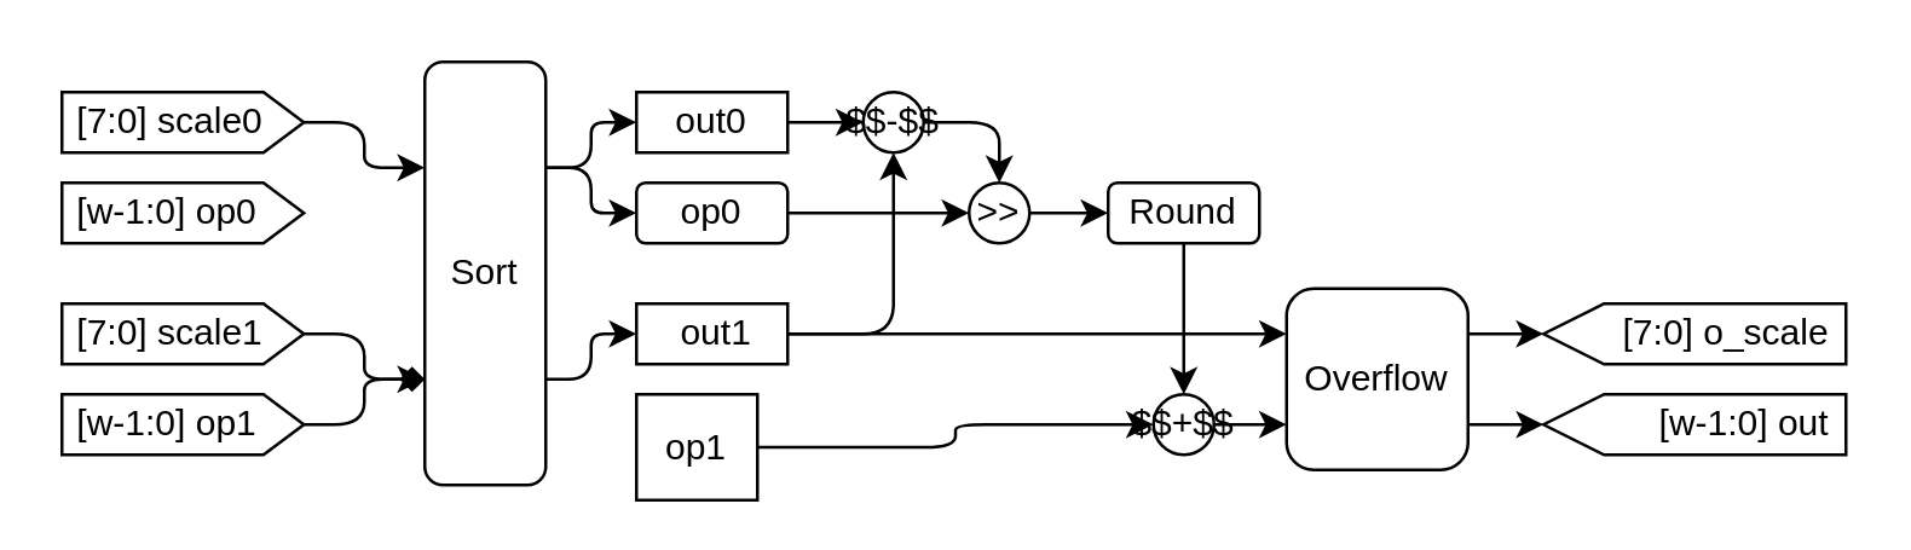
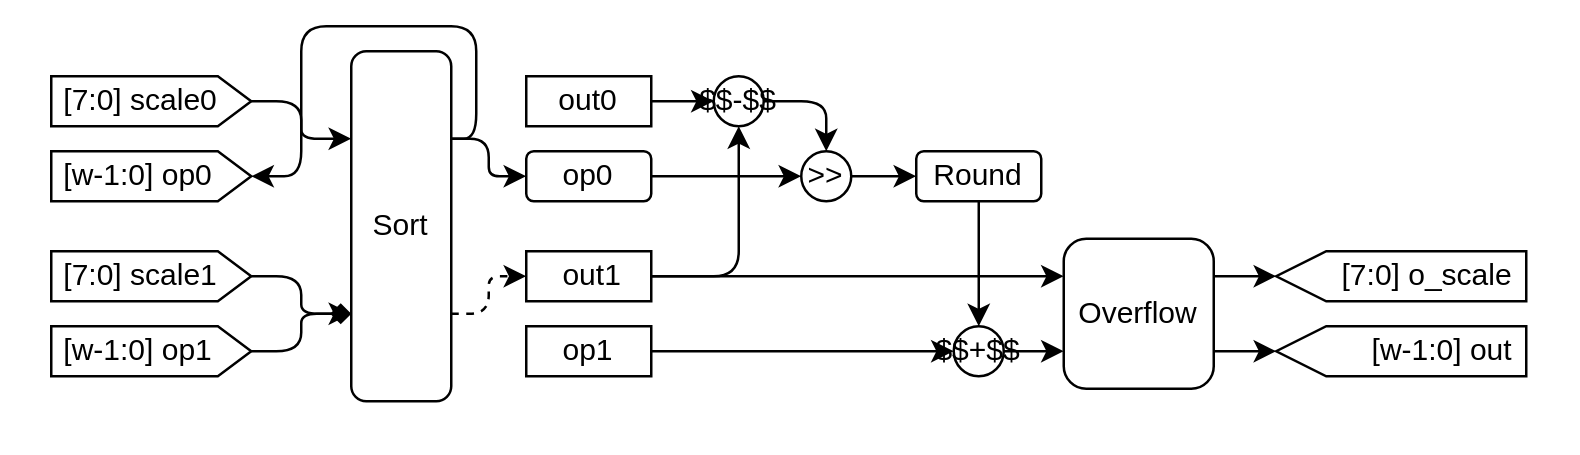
- <mxCell id="11" style="edgeStyle=orthogonalEdgeStyle;html=1;exitX=1;exitY=0.25;exitDx=0;exitDy=0;entryX=0;entryY=0.5;entryDx=0;entryDy=0;" edge="1" parent="1" source="12" target="16"><mxGeometry relative="1" as="geometry" /></mxCell>
+ <mxCell id="11" style="edgeStyle=orthogonalEdgeStyle;html=1;exitX=1;exitY=0.25;exitDx=0;exitDy=0;" edge="1" parent="1" source="12" target="2"><mxGeometry relative="1" as="geometry" /></mxCell>
- <mxCell id="9" style="edgeStyle=orthogonalEdgeStyle;html=1;exitX=1;exitY=0.75;exitDx=0;exitDy=0;entryX=0;entryY=0.5;entryDx=0;entryDy=0;" edge="1" parent="1" source="12" target="21"><mxGeometry relative="1" as="geometry" /></mxCell>
+ <mxCell id="9" style="edgeStyle=orthogonalEdgeStyle;html=1;exitX=1;exitY=0.75;exitDx=0;exitDy=0;entryX=0;entryY=0.5;entryDx=0;entryDy=0;dashed=1;" edge="1" parent="1" source="12" target="21"><mxGeometry relative="1" as="geometry" /></mxCell>
- <mxCell id="23" value="&lt;span style=&quot;text-align: left;&quot;&gt;op1&lt;/span&gt;" style="rounded=0;whiteSpace=wrap;html=1;" vertex="1" parent="1"><mxGeometry x="210" y="130" width="40" height="35" as="geometry" /></mxCell>
+ <mxCell id="23" value="&lt;span style=&quot;text-align: left;&quot;&gt;op1&lt;/span&gt;" style="rounded=0;whiteSpace=wrap;html=1;" vertex="1" parent="1"><mxGeometry x="210" y="130" width="50" height="20" as="geometry" /></mxCell>
